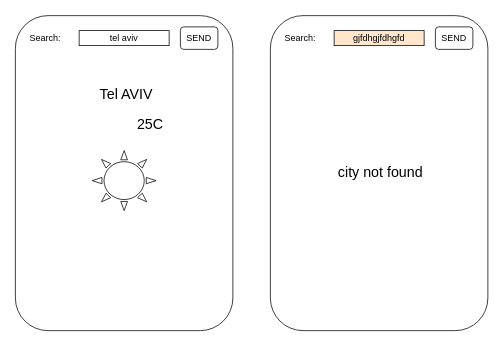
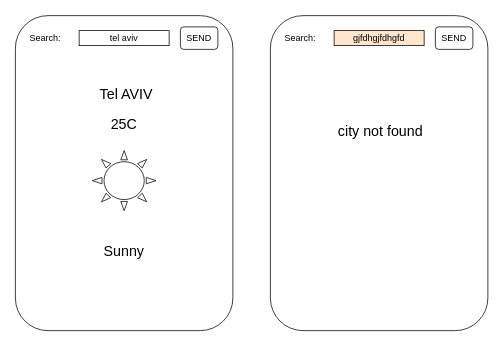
- <mxCell id="8" value="25C" style="text;strokeColor=none;align=center;fillColor=none;html=1;verticalAlign=middle;whiteSpace=wrap;rounded=0;fontSize=19;" parent="1" vertex="1"><mxGeometry x="170" y="150" width="60" height="30" as="geometry" /></mxCell>
+ <mxCell id="8" value="25C" style="text;strokeColor=none;align=center;fillColor=none;html=1;verticalAlign=middle;whiteSpace=wrap;rounded=0;fontSize=19;" parent="1" vertex="1"><mxGeometry x="135" y="150" width="60" height="30" as="geometry" /></mxCell>
- <mxCell id="14" value="&lt;font style=&quot;font-size: 19px;&quot;&gt;city not found&lt;/font&gt;" style="text;strokeColor=none;align=center;fillColor=none;html=1;verticalAlign=middle;whiteSpace=wrap;rounded=0;" parent="1" vertex="1"><mxGeometry x="432.5" y="215" width="147.5" height="30" as="geometry" /></mxCell>
+ <mxCell id="14" value="&lt;font style=&quot;font-size: 19px;&quot;&gt;city not found&lt;/font&gt;" style="text;strokeColor=none;align=center;fillColor=none;html=1;verticalAlign=middle;whiteSpace=wrap;rounded=0;" parent="1" vertex="1"><mxGeometry x="432.5" y="160" width="147.5" height="30" as="geometry" /></mxCell>
+ <mxCell id="9" value="Sunny" style="text;strokeColor=none;align=center;fillColor=none;html=1;verticalAlign=middle;whiteSpace=wrap;rounded=0;fontSize=19;" parent="1" vertex="1"><mxGeometry x="135" y="320" width="60" height="30" as="geometry" /></mxCell>
